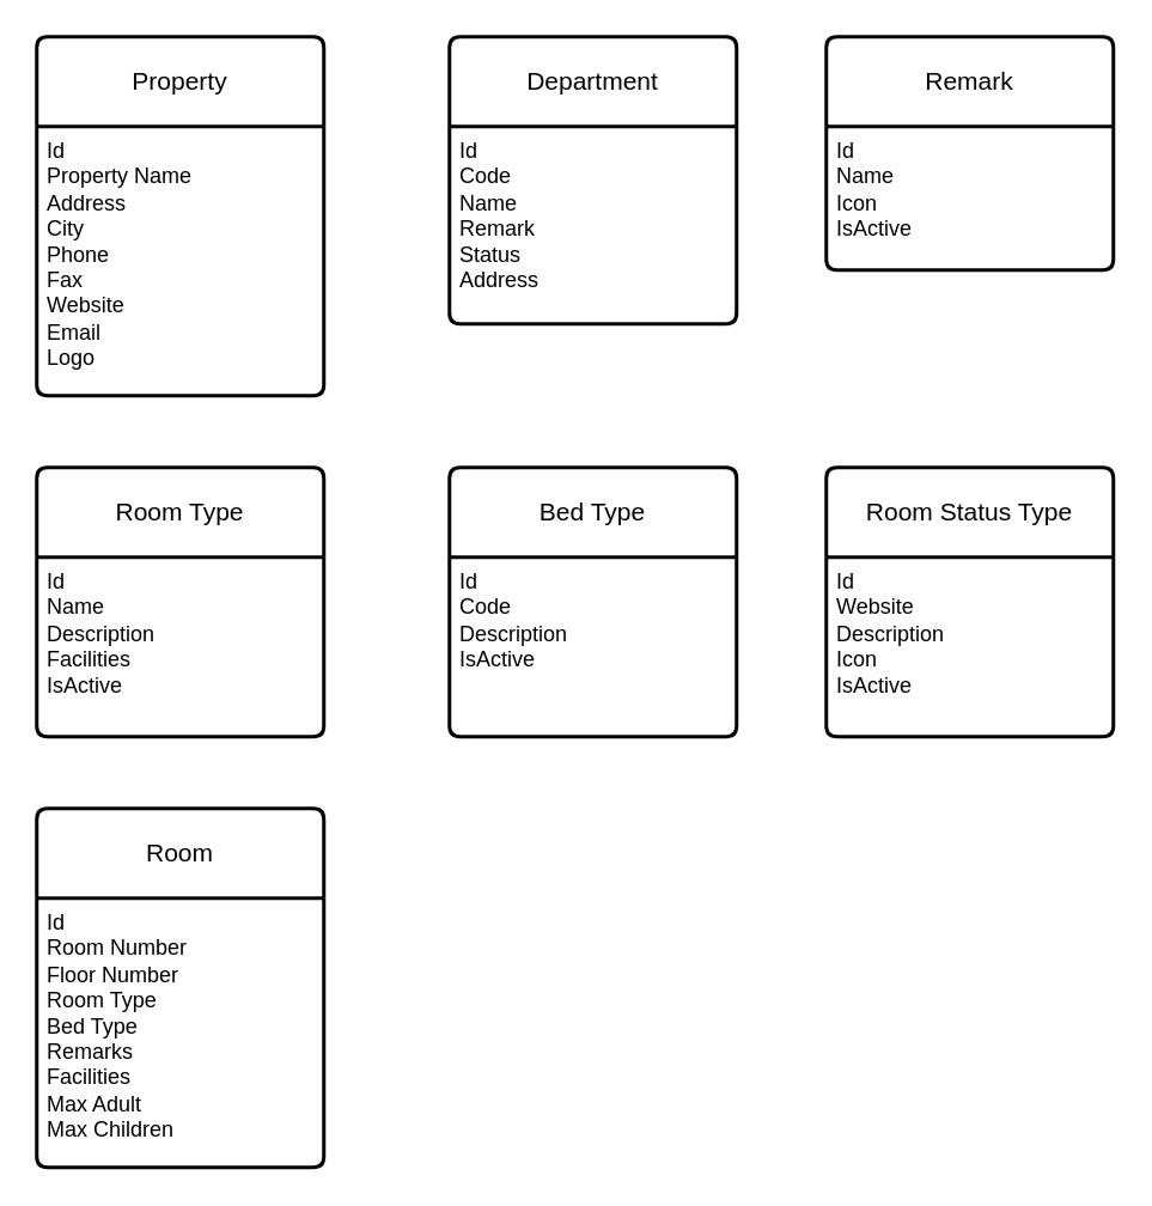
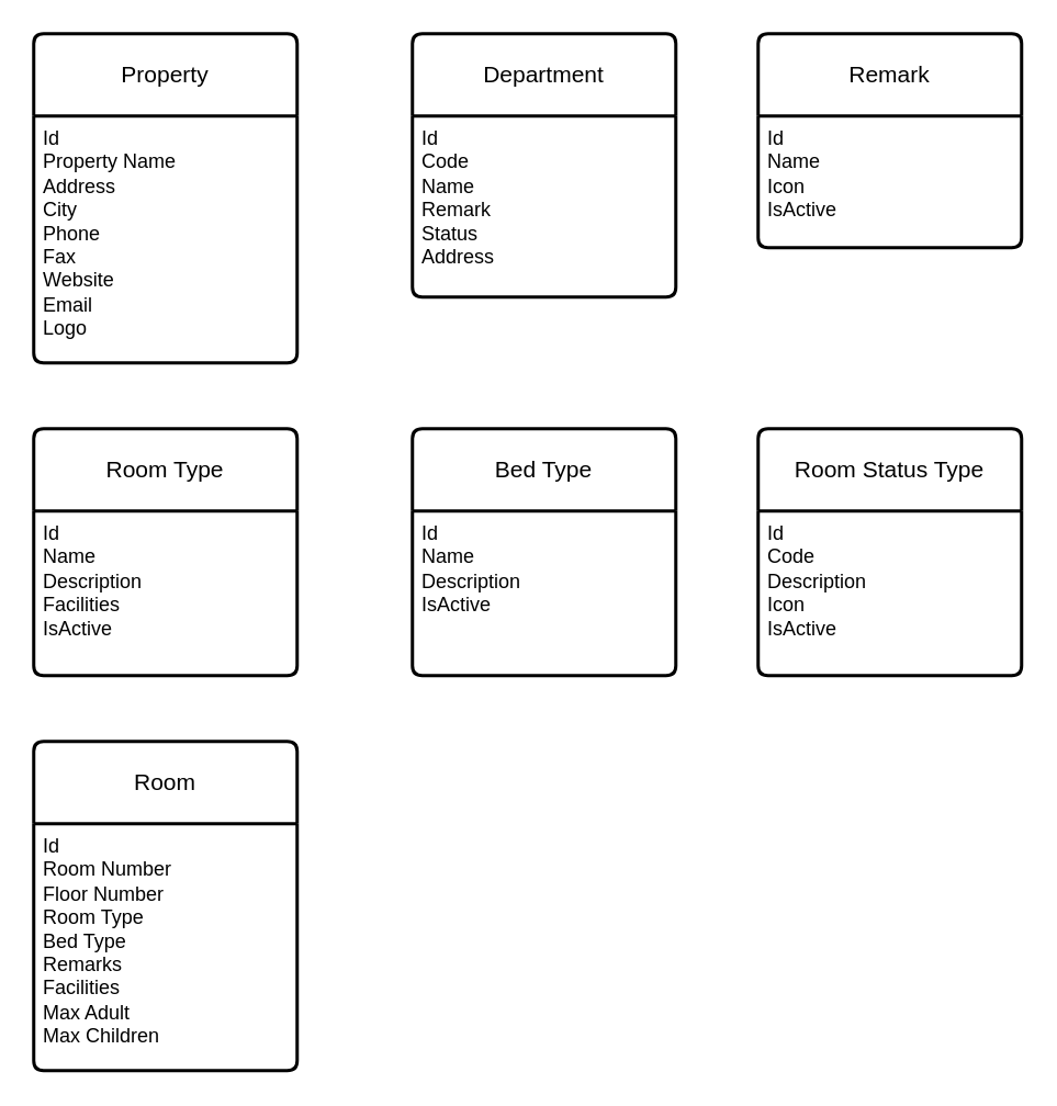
- <mxCell id="11" value="Id&lt;div&gt;Code&lt;/div&gt;&lt;div&gt;Description&lt;/div&gt;&lt;div&gt;IsActive&lt;/div&gt;" style="align=left;strokeColor=none;fillColor=none;spacingLeft=4;fontSize=12;verticalAlign=top;resizable=0;rotatable=0;part=1;html=1;" parent="10" vertex="1"><mxGeometry y="50" width="160" height="100" as="geometry" /></mxCell>
+ <mxCell id="11" value="Id&lt;div&gt;Name&lt;/div&gt;&lt;div&gt;Description&lt;/div&gt;&lt;div&gt;IsActive&lt;/div&gt;" style="align=left;strokeColor=none;fillColor=none;spacingLeft=4;fontSize=12;verticalAlign=top;resizable=0;rotatable=0;part=1;html=1;" parent="10" vertex="1"><mxGeometry y="50" width="160" height="100" as="geometry" /></mxCell>
- <mxCell id="13" value="Id&lt;div&gt;Website&lt;br&gt;Description&lt;/div&gt;&lt;div&gt;Icon&lt;br&gt;IsActive&lt;/div&gt;" style="align=left;strokeColor=none;fillColor=none;spacingLeft=4;fontSize=12;verticalAlign=top;resizable=0;rotatable=0;part=1;html=1;" parent="12" vertex="1"><mxGeometry y="50" width="160" height="100" as="geometry" /></mxCell>
+ <mxCell id="13" value="Id&lt;div&gt;Code&lt;br&gt;Description&lt;/div&gt;&lt;div&gt;Icon&lt;br&gt;IsActive&lt;/div&gt;" style="align=left;strokeColor=none;fillColor=none;spacingLeft=4;fontSize=12;verticalAlign=top;resizable=0;rotatable=0;part=1;html=1;" parent="12" vertex="1"><mxGeometry y="50" width="160" height="100" as="geometry" /></mxCell>
